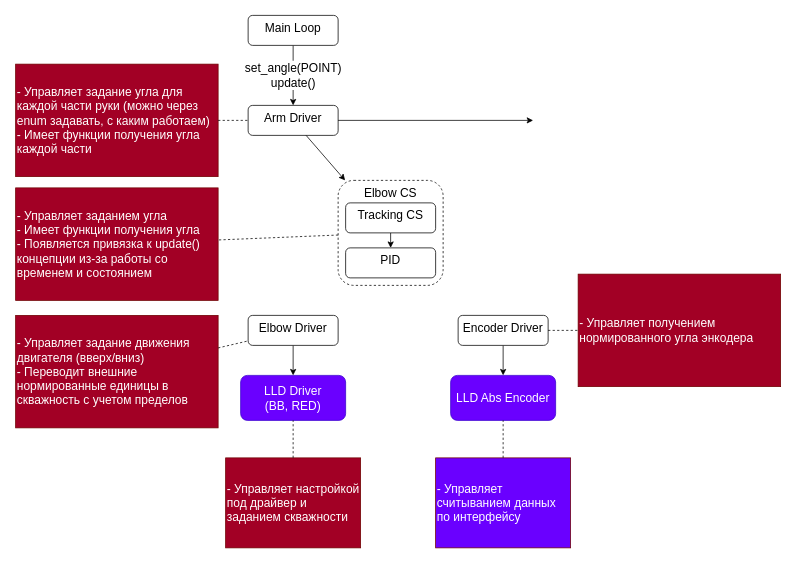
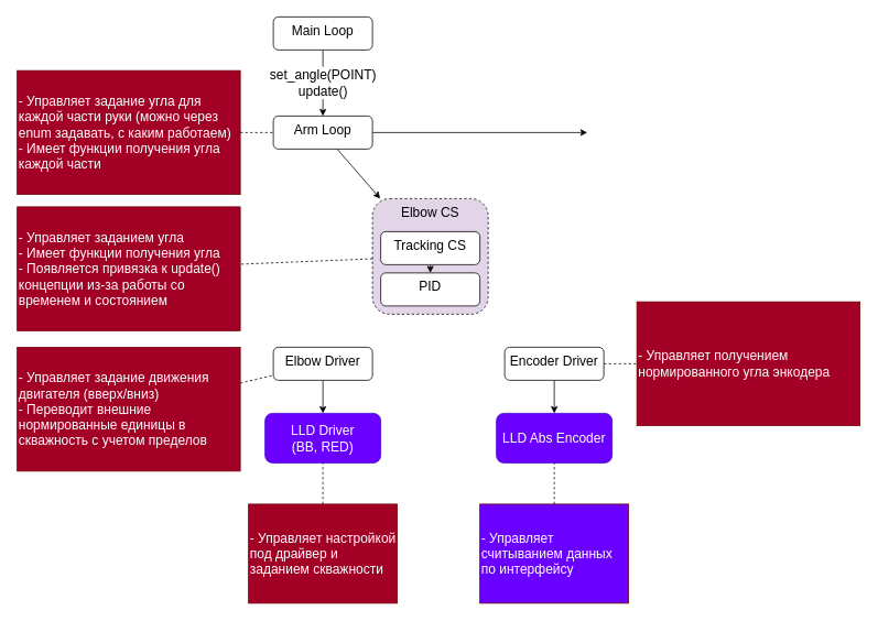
- <mxCell id="5" value="Arm Driver" style="rounded=1;whiteSpace=wrap;html=1;fontSize=16;verticalAlign=top;" vertex="1" parent="1"><mxGeometry x="330" y="140" width="120" height="40" as="geometry" /></mxCell>
+ <mxCell id="5" value="Arm Loop" style="rounded=1;whiteSpace=wrap;html=1;fontSize=16;verticalAlign=top;" vertex="1" parent="1"><mxGeometry x="330" y="140" width="120" height="40" as="geometry" /></mxCell>
- <mxCell id="11" value="Elbow CS" style="rounded=1;whiteSpace=wrap;html=1;fontSize=16;dashed=1;verticalAlign=top;" vertex="1" parent="10"><mxGeometry width="140" height="140" as="geometry" /></mxCell>
+ <mxCell id="11" value="Elbow CS" style="rounded=1;whiteSpace=wrap;html=1;fontSize=16;dashed=1;verticalAlign=top;fillColor=#e1d5e7;" vertex="1" parent="10"><mxGeometry width="140" height="140" as="geometry" /></mxCell>
- <mxCell id="14" value="Tracking CS" style="rounded=1;whiteSpace=wrap;html=1;fontSize=16;verticalAlign=top;" vertex="1" parent="10"><mxGeometry x="10" y="30" width="120" height="40" as="geometry" /></mxCell>
+ <mxCell id="14" value="Tracking CS" style="rounded=1;whiteSpace=wrap;html=1;fontSize=16;verticalAlign=top;" vertex="1" parent="10"><mxGeometry x="10" y="40" width="120" height="40" as="geometry" /></mxCell>
